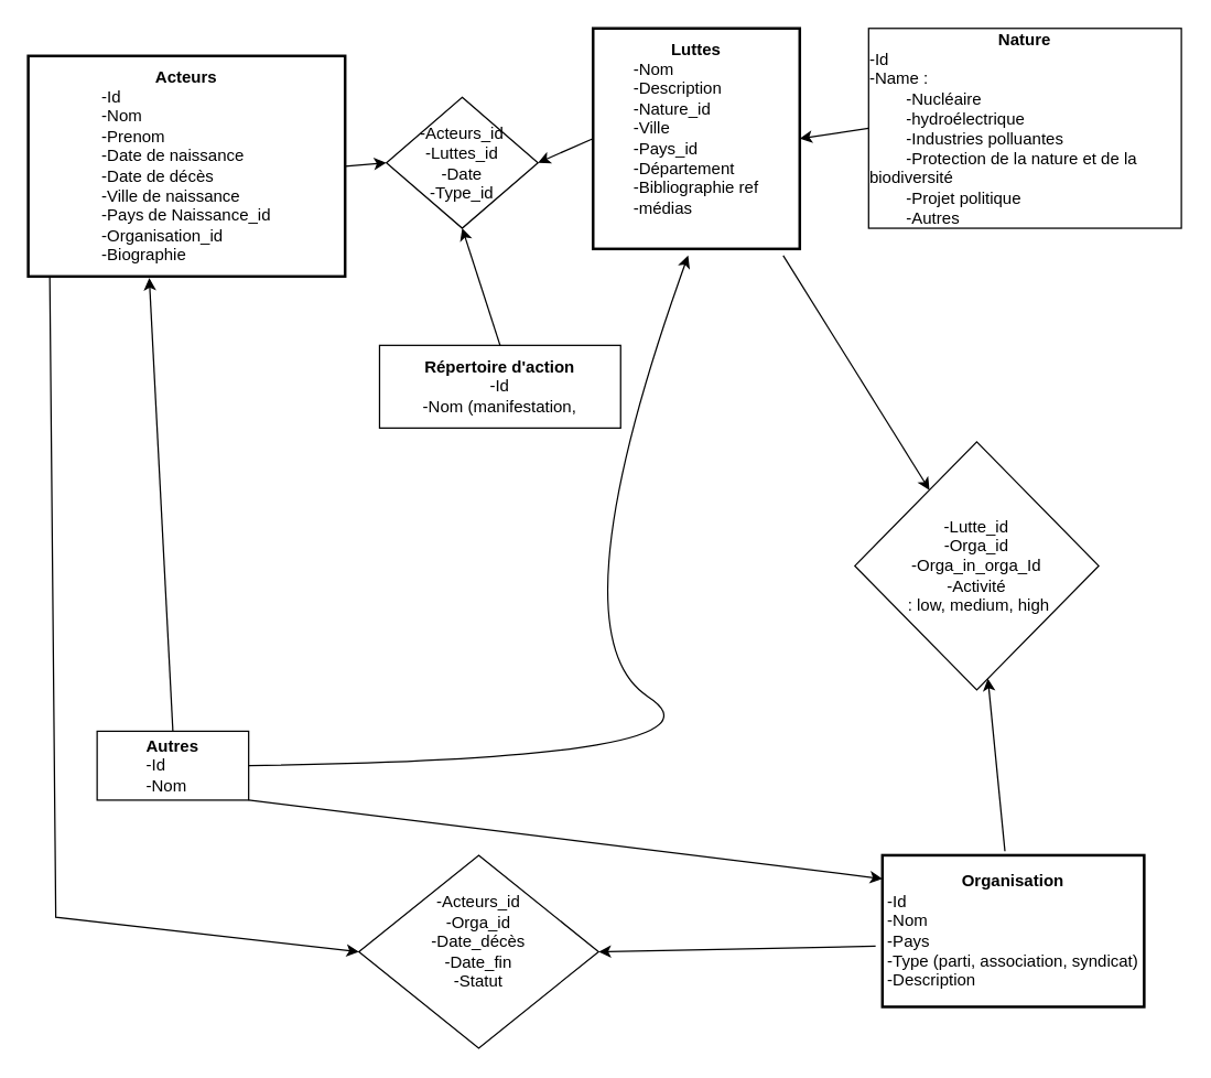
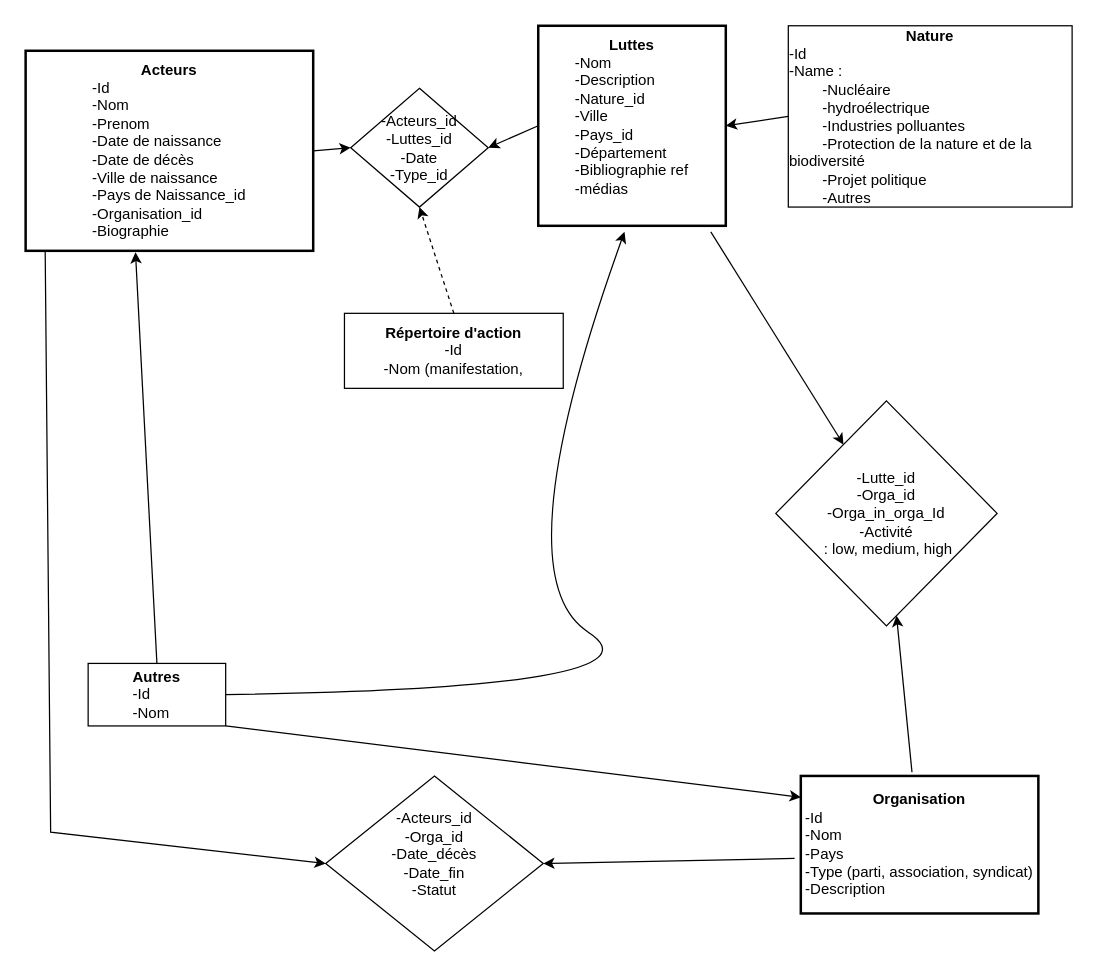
- <mxCell id="12" value="" style="endArrow=classic;html=1;rounded=0;exitX=0.5;exitY=0;exitDx=0;exitDy=0;entryX=0.5;entryY=1;entryDx=0;entryDy=0;" parent="1" source="7" target="6" edge="1"><mxGeometry width="50" height="50" relative="1" as="geometry"><mxPoint x="400" y="330" as="sourcePoint" /><mxPoint x="450" y="280" as="targetPoint" /></mxGeometry></mxCell>
+ <mxCell id="12" value="" style="endArrow=classic;html=1;rounded=0;exitX=0.5;exitY=0;exitDx=0;exitDy=0;entryX=0.5;entryY=1;entryDx=0;entryDy=0;dashed=1;" parent="1" source="7" target="6" edge="1"><mxGeometry width="50" height="50" relative="1" as="geometry"><mxPoint x="400" y="330" as="sourcePoint" /><mxPoint x="450" y="280" as="targetPoint" /></mxGeometry></mxCell>
